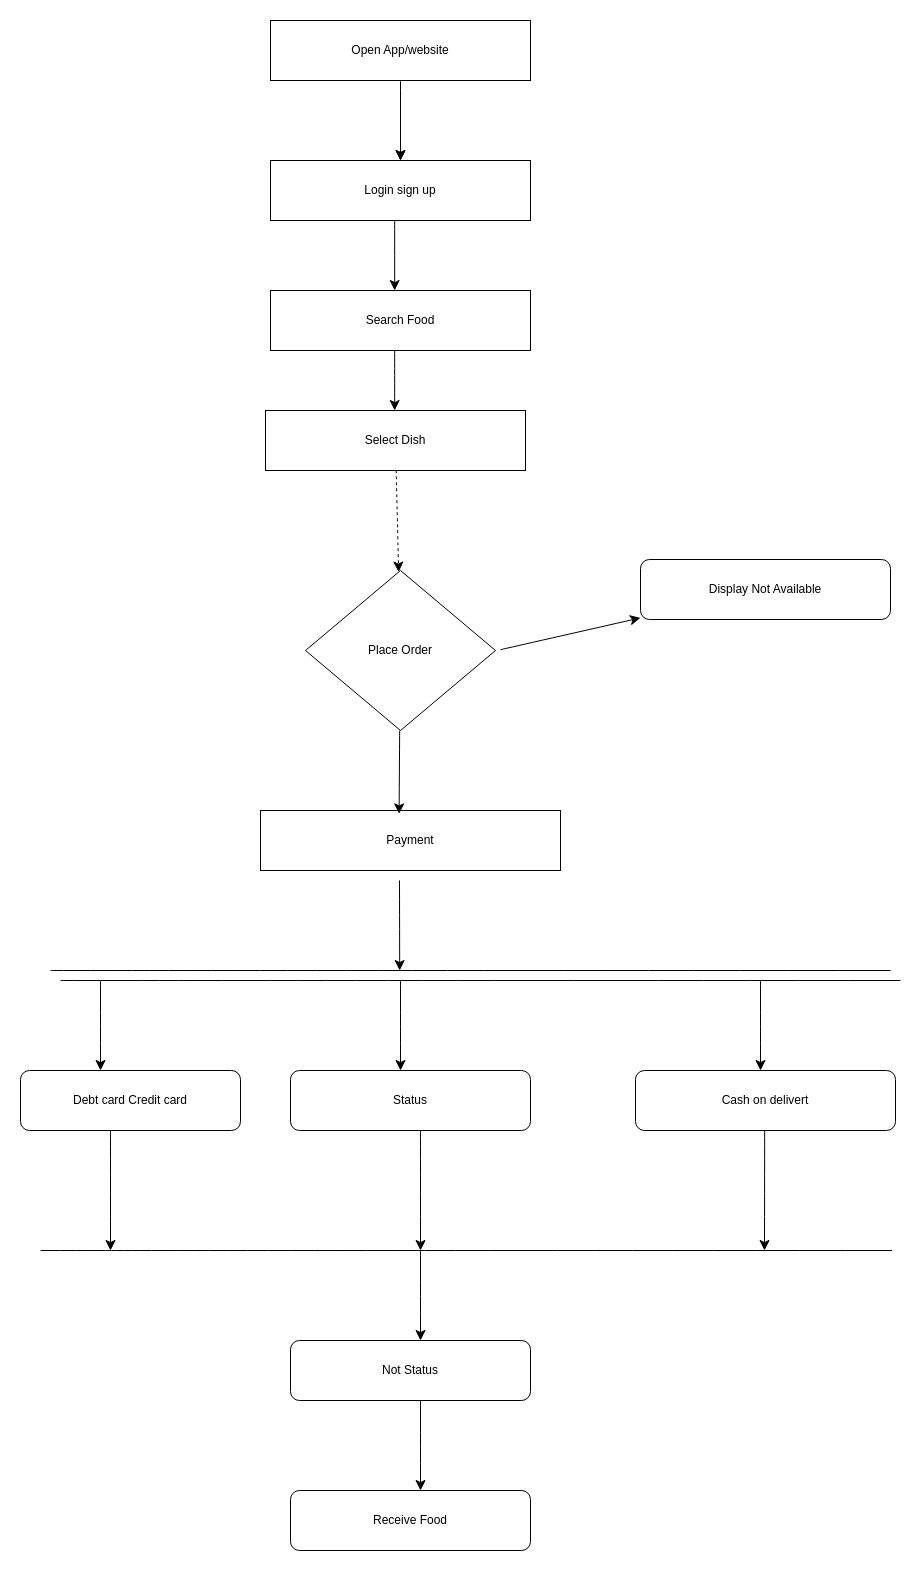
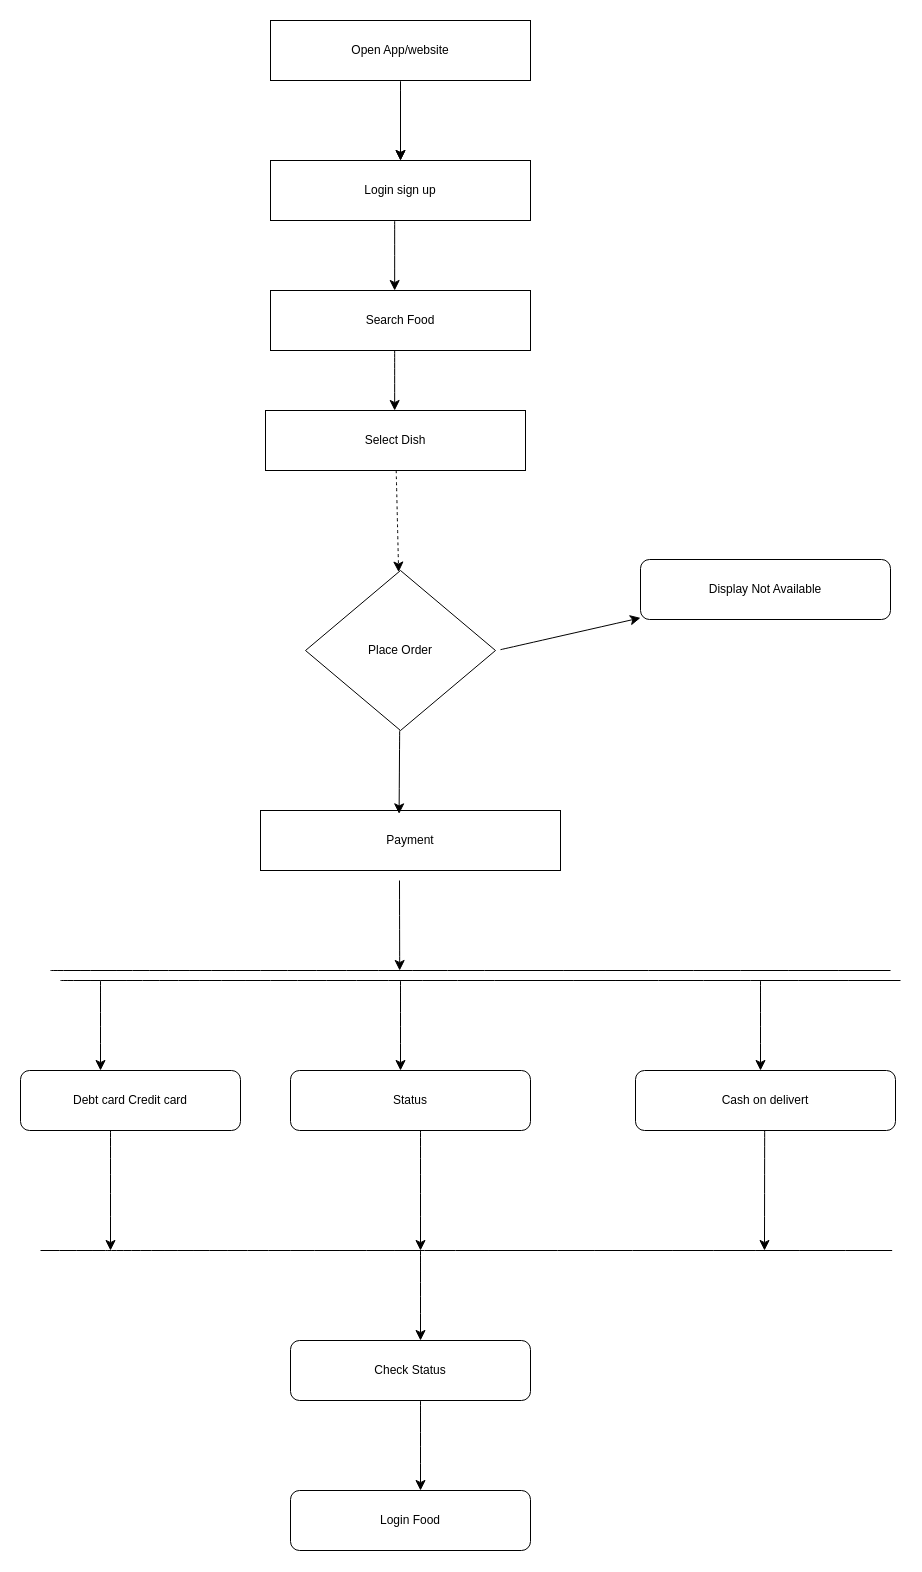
- <mxCell id="33" value="Not Status" style="rounded=1;whiteSpace=wrap;html=1;" vertex="1" parent="1"><mxGeometry x="290" y="1340" width="240" height="60" as="geometry" /></mxCell>
+ <mxCell id="33" value="Check Status" style="rounded=1;whiteSpace=wrap;html=1;" vertex="1" parent="1"><mxGeometry x="290" y="1340" width="240" height="60" as="geometry" /></mxCell>
- <mxCell id="35" value="Receive Food" style="rounded=1;whiteSpace=wrap;html=1;" vertex="1" parent="1"><mxGeometry x="290" y="1490" width="240" height="60" as="geometry" /></mxCell>
+ <mxCell id="35" value="Login Food" style="rounded=1;whiteSpace=wrap;html=1;" vertex="1" parent="1"><mxGeometry x="290" y="1490" width="240" height="60" as="geometry" /></mxCell>
